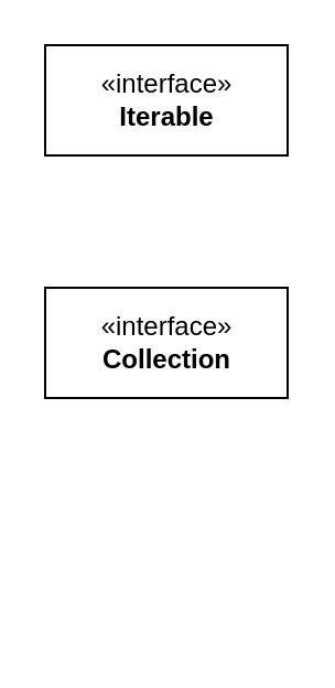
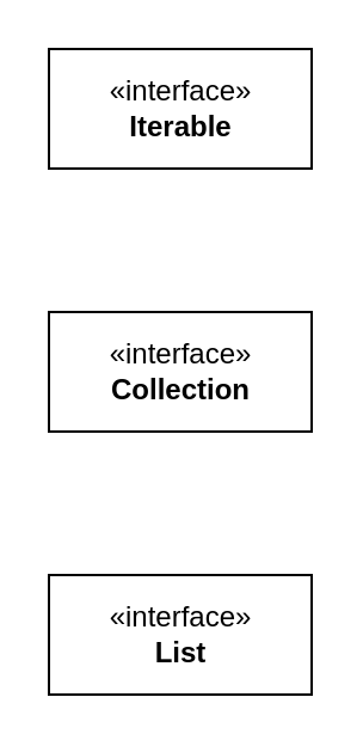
+ <mxCell id="2" value="«interface»&lt;br&gt;&lt;b&gt;List&lt;/b&gt;" style="html=1;" vertex="1" parent="1"><mxGeometry x="20" y="240" width="110" height="50" as="geometry" /></mxCell>
